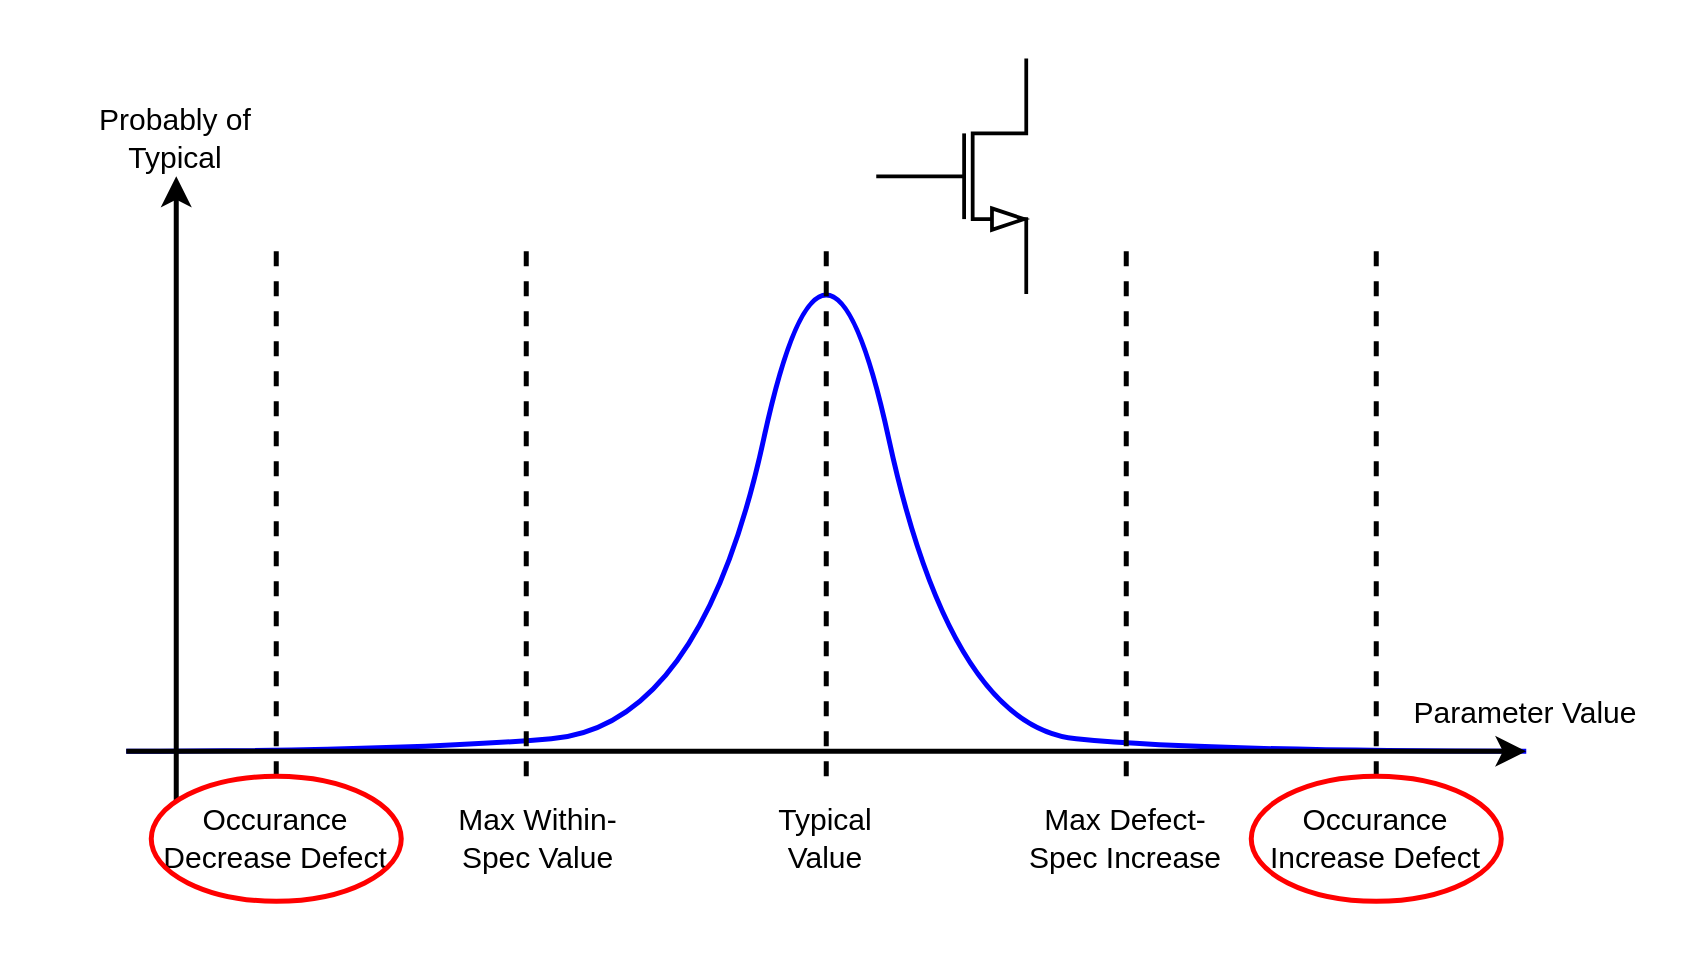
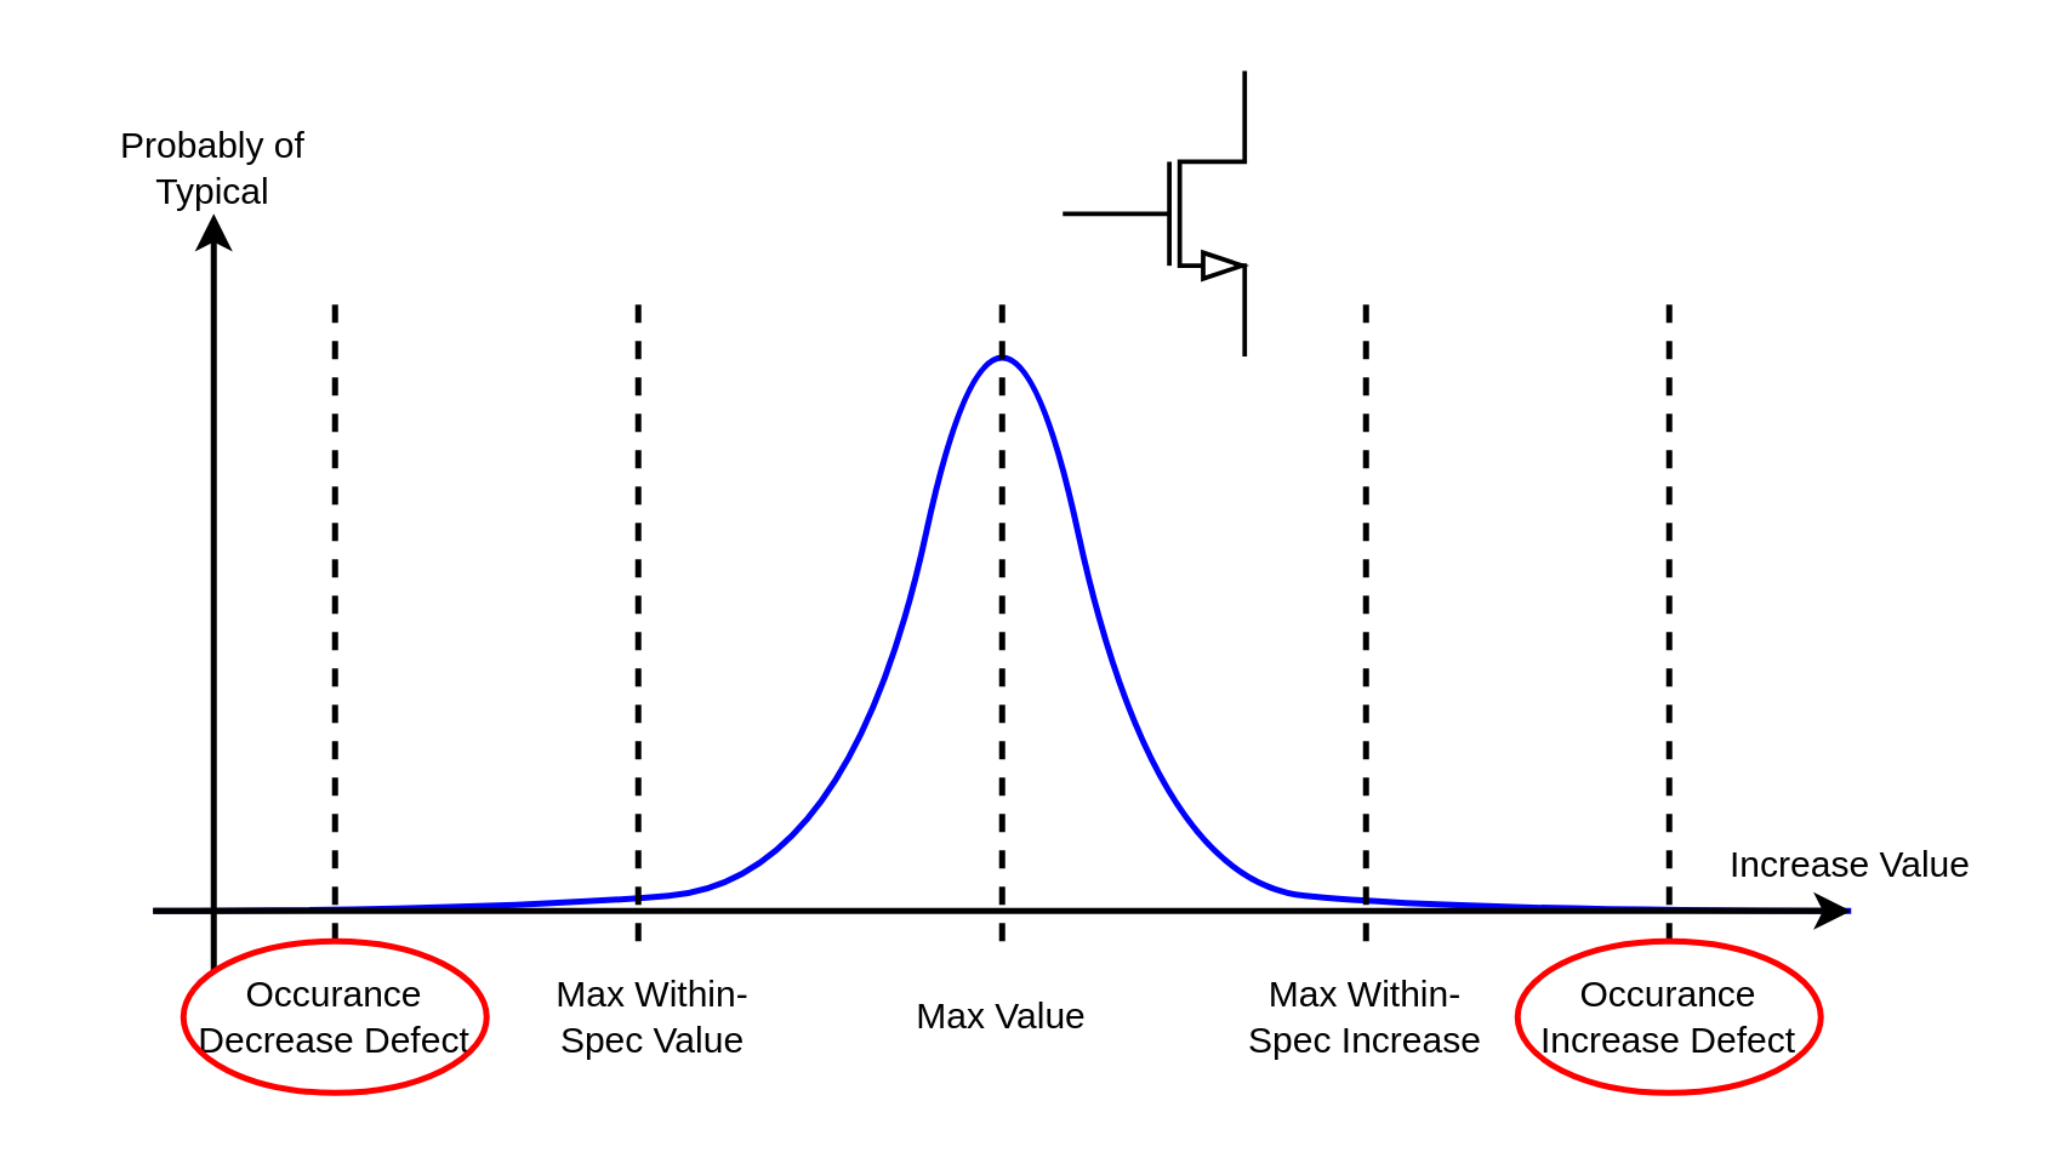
- <mxCell id="15" value="Parameter Value" style="text;html=1;align=center;verticalAlign=middle;whiteSpace=wrap;rounded=0;strokeWidth=2;" vertex="1" parent="1"><mxGeometry x="560" y="270" width="100" height="30" as="geometry" /></mxCell>
+ <mxCell id="15" value="Increase Value" style="text;html=1;align=center;verticalAlign=middle;whiteSpace=wrap;rounded=0;strokeWidth=2;" vertex="1" parent="1"><mxGeometry x="560" y="270" width="100" height="30" as="geometry" /></mxCell>
- <mxCell id="9" value="Typical Value" style="text;html=1;align=center;verticalAlign=middle;whiteSpace=wrap;rounded=0;strokeWidth=2;" vertex="1" parent="1"><mxGeometry x="300" y="320" width="60" height="30" as="geometry" /></mxCell>
+ <mxCell id="9" value="Max Value" style="text;html=1;align=center;verticalAlign=middle;whiteSpace=wrap;rounded=0;strokeWidth=2;" vertex="1" parent="1"><mxGeometry x="300" y="320" width="60" height="30" as="geometry" /></mxCell>
- <mxCell id="10" value="Max Defect-Spec Increase" style="text;html=1;align=center;verticalAlign=middle;whiteSpace=wrap;rounded=0;strokeWidth=2;" vertex="1" parent="1"><mxGeometry x="410" y="320" width="80" height="30" as="geometry" /></mxCell>
+ <mxCell id="10" value="Max Within-Spec Increase" style="text;html=1;align=center;verticalAlign=middle;whiteSpace=wrap;rounded=0;strokeWidth=2;" vertex="1" parent="1"><mxGeometry x="410" y="320" width="80" height="30" as="geometry" /></mxCell>
